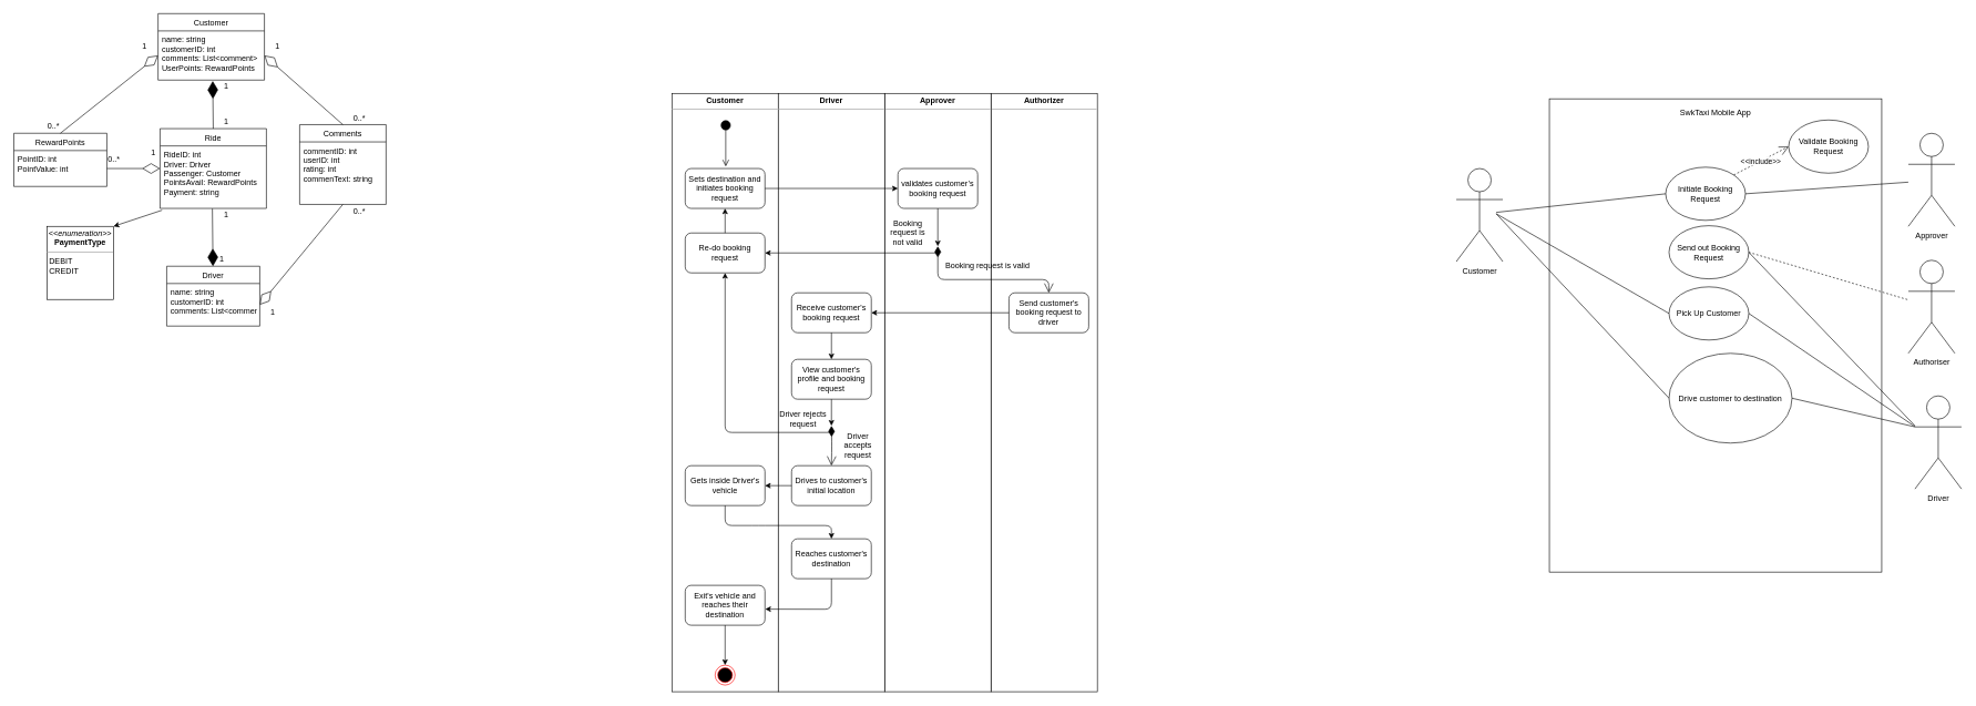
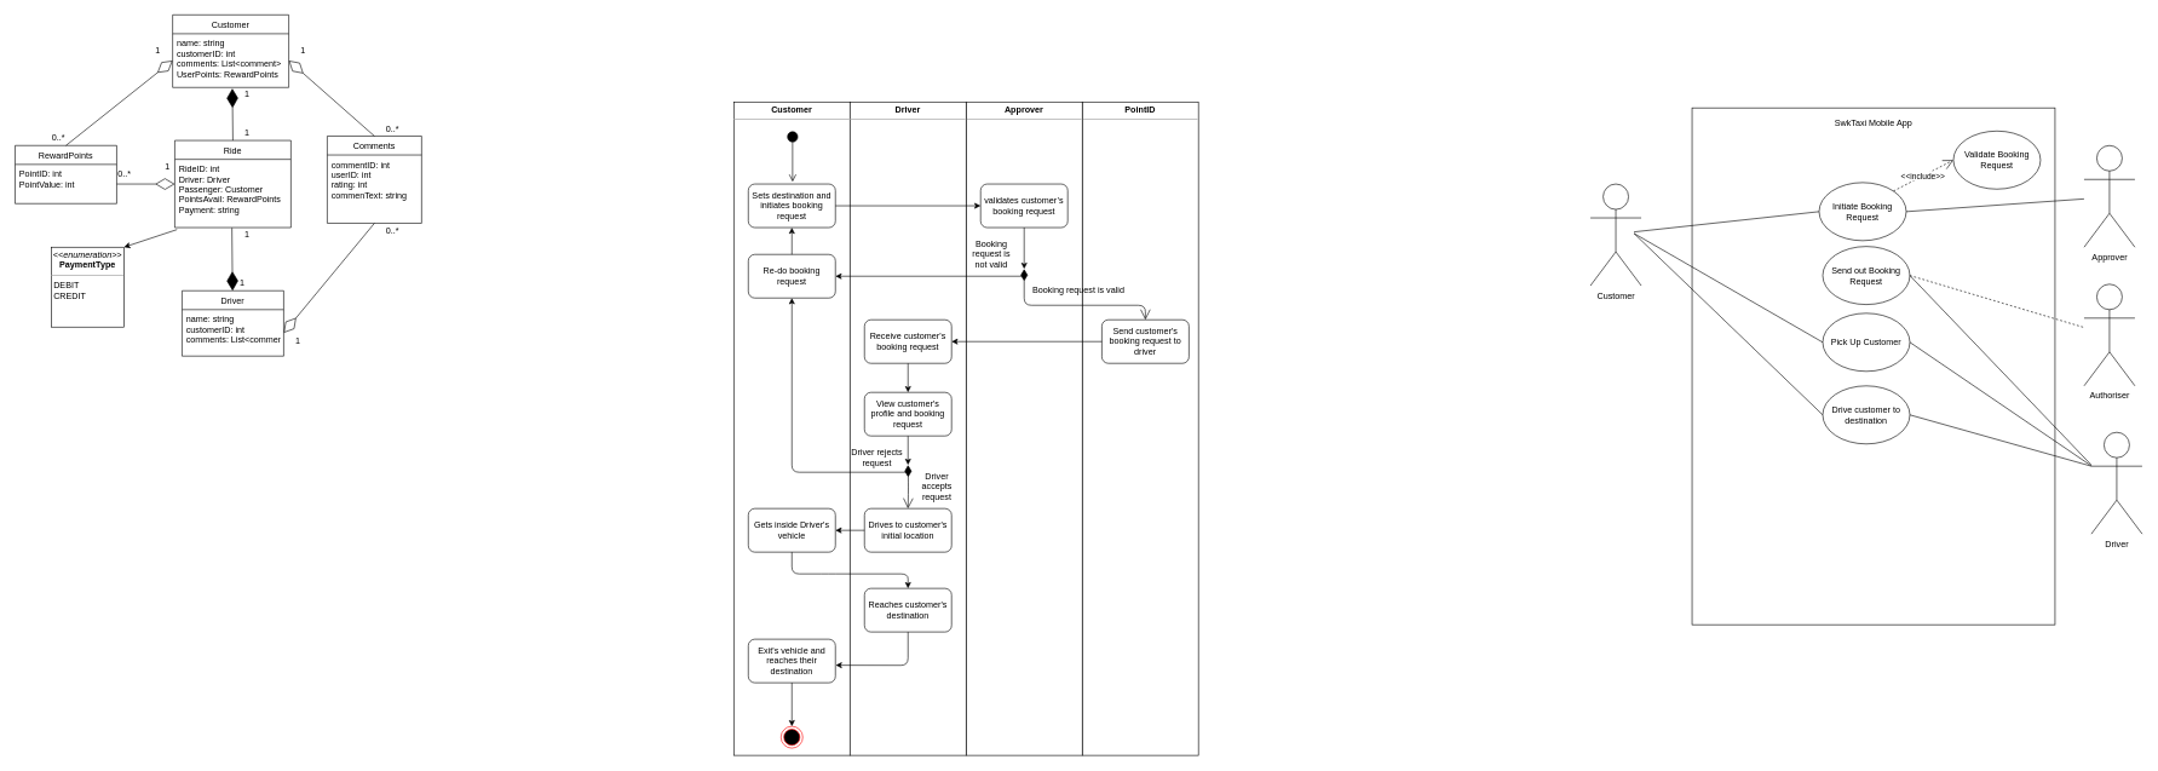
- <mxCell id="32" value="&lt;p style=&quot;margin: 0px ; margin-top: 4px ; text-align: center&quot;&gt;&lt;b&gt;Authorizer&lt;/b&gt;&lt;br&gt;&lt;/p&gt;&lt;hr size=&quot;1&quot;&gt;&lt;div style=&quot;height: 2px&quot;&gt;&lt;/div&gt;" style="verticalAlign=top;align=left;overflow=fill;fontSize=12;fontFamily=Helvetica;html=1;" vertex="1" parent="1"><mxGeometry x="1490" y="140" width="160" height="900" as="geometry" /></mxCell>
+ <mxCell id="32" value="&lt;p style=&quot;margin: 0px ; margin-top: 4px ; text-align: center&quot;&gt;&lt;b&gt;PointID&lt;/b&gt;&lt;br&gt;&lt;/p&gt;&lt;hr size=&quot;1&quot;&gt;&lt;div style=&quot;height: 2px&quot;&gt;&lt;/div&gt;" style="verticalAlign=top;align=left;overflow=fill;fontSize=12;fontFamily=Helvetica;html=1;" vertex="1" parent="1"><mxGeometry x="1490" y="140" width="160" height="900" as="geometry" /></mxCell>
- <mxCell id="76" value="Drive customer to destination" style="ellipse;whiteSpace=wrap;html=1;" vertex="1" parent="1"><mxGeometry x="2510" y="531" width="185" height="135" as="geometry" /></mxCell>
+ <mxCell id="76" value="Drive customer to destination" style="ellipse;whiteSpace=wrap;html=1;" vertex="1" parent="1"><mxGeometry x="2510" y="531" width="120" height="80" as="geometry" /></mxCell>
